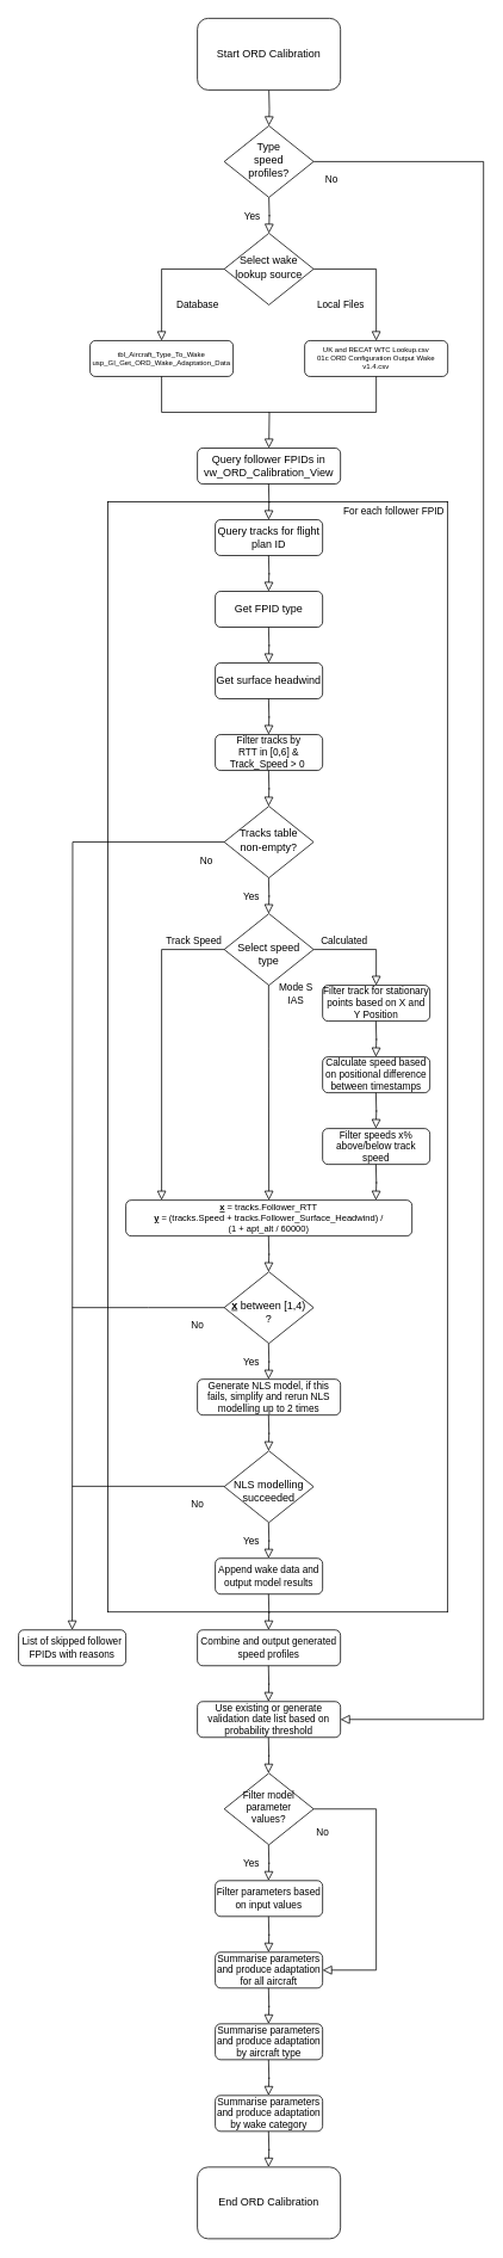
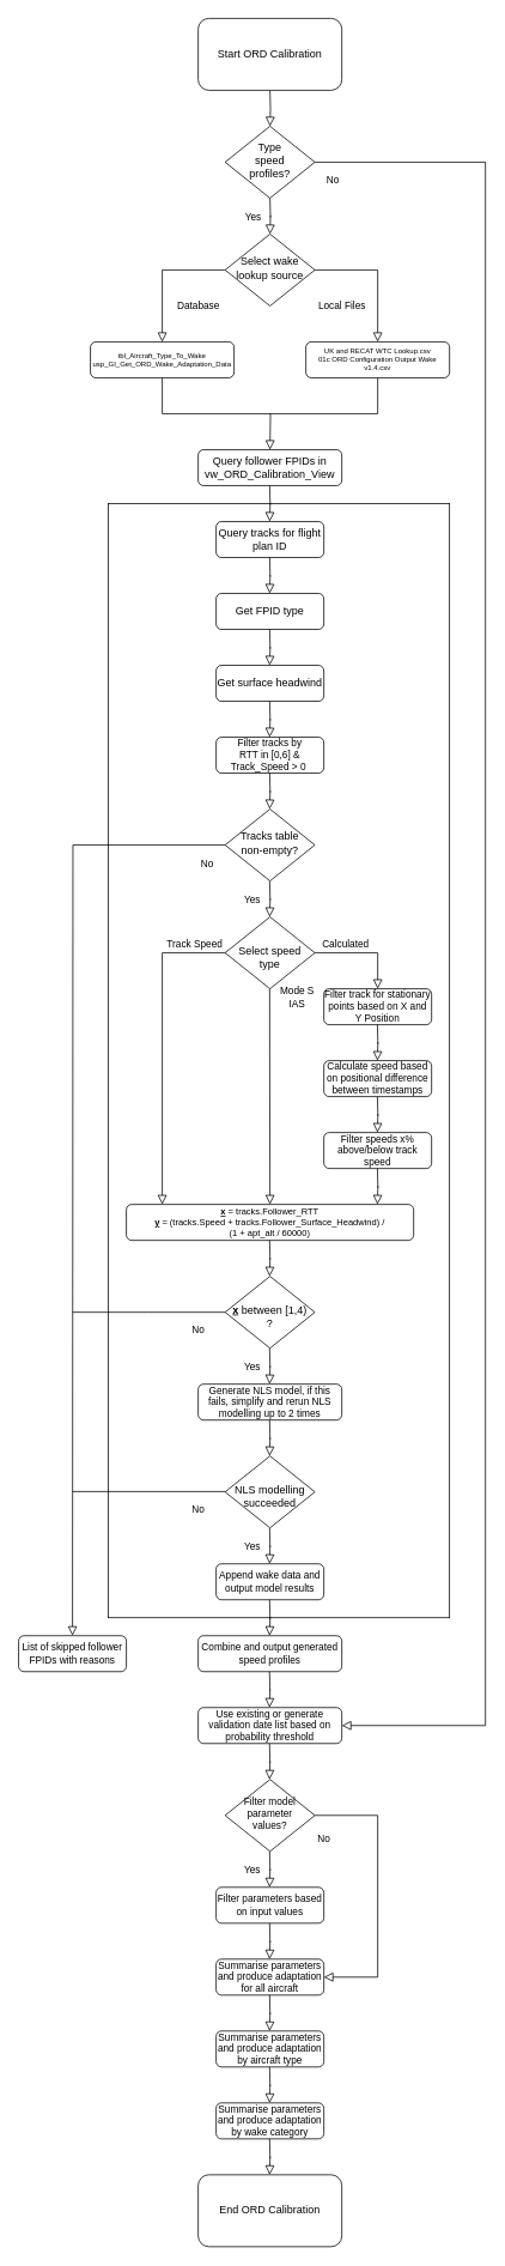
- <mxCell id="39" value="For each follower FPID" style="text;html=1;strokeColor=none;fillColor=none;align=center;verticalAlign=middle;whiteSpace=wrap;rounded=0;fontSize=11;" vertex="1" parent="1"><mxGeometry x="380" y="560" width="120" height="20" as="geometry" /></mxCell>
